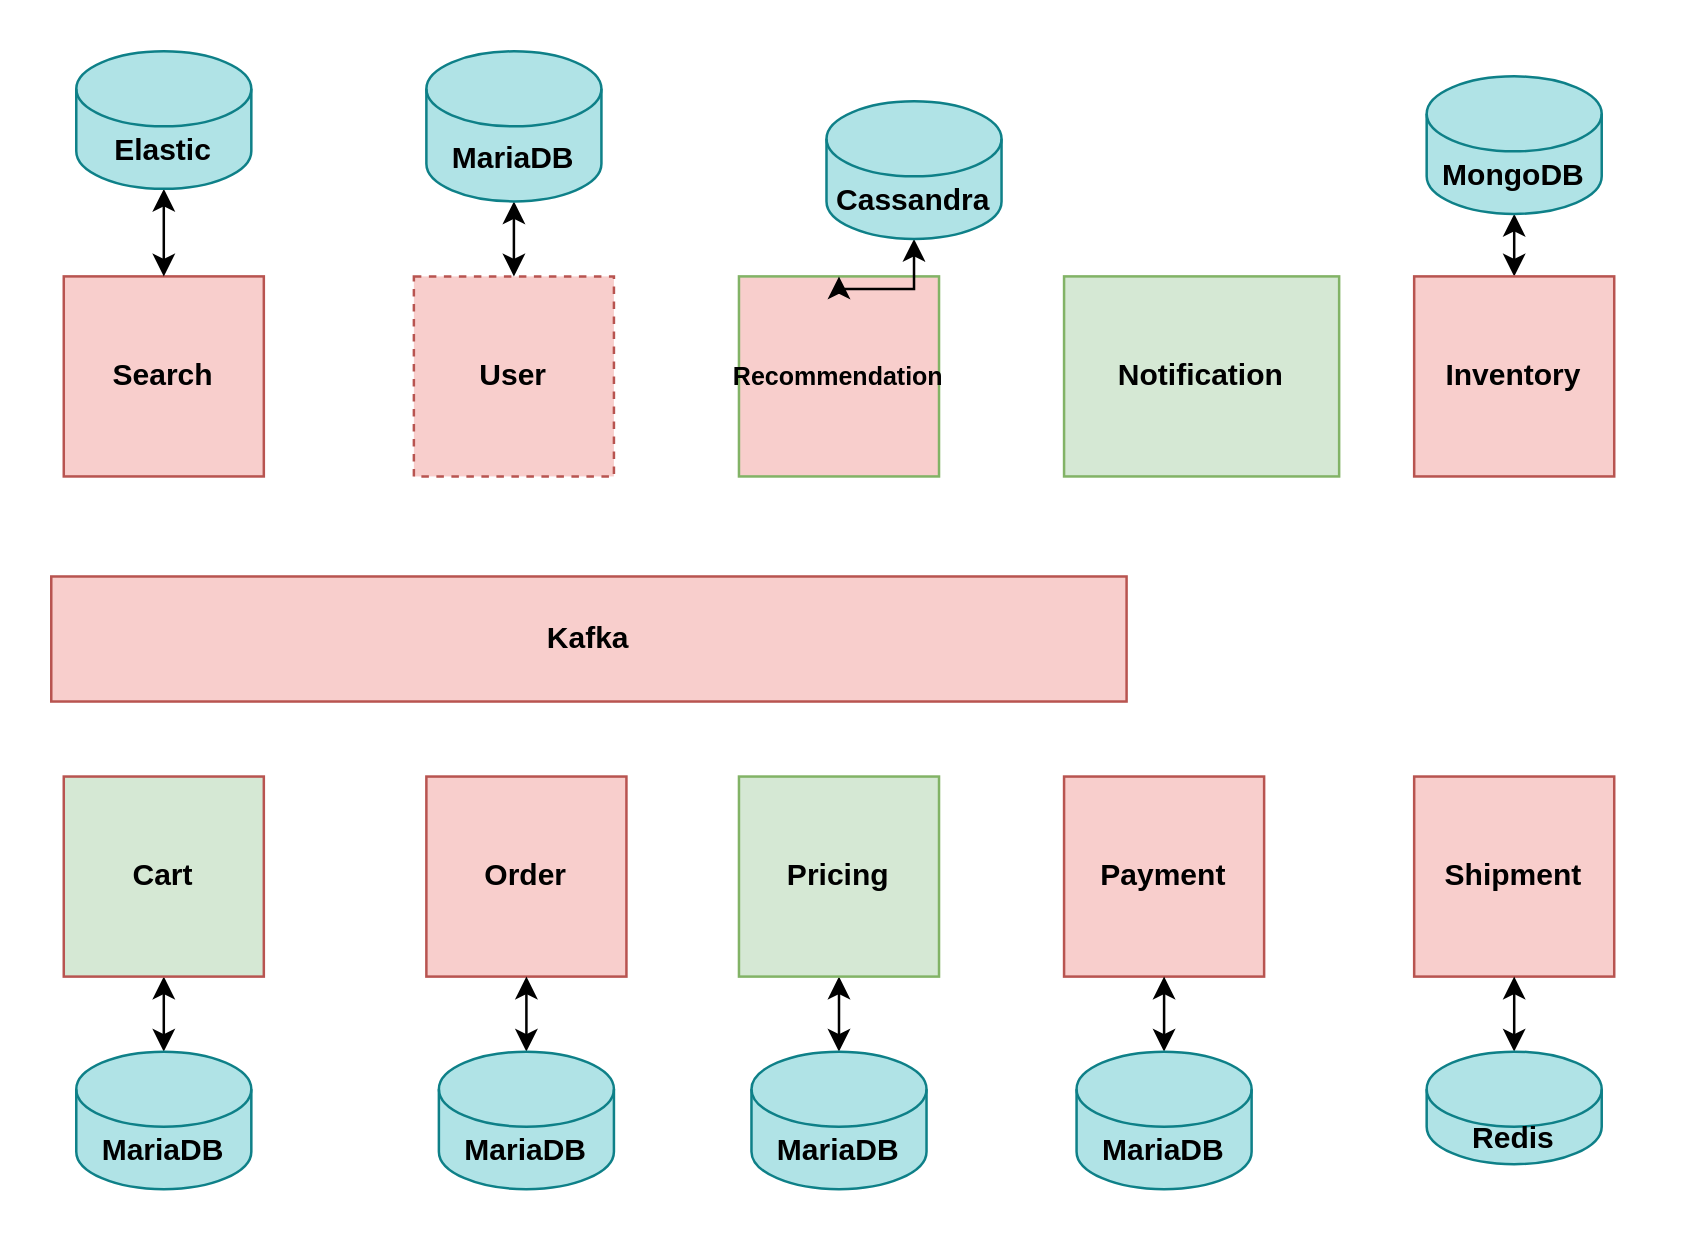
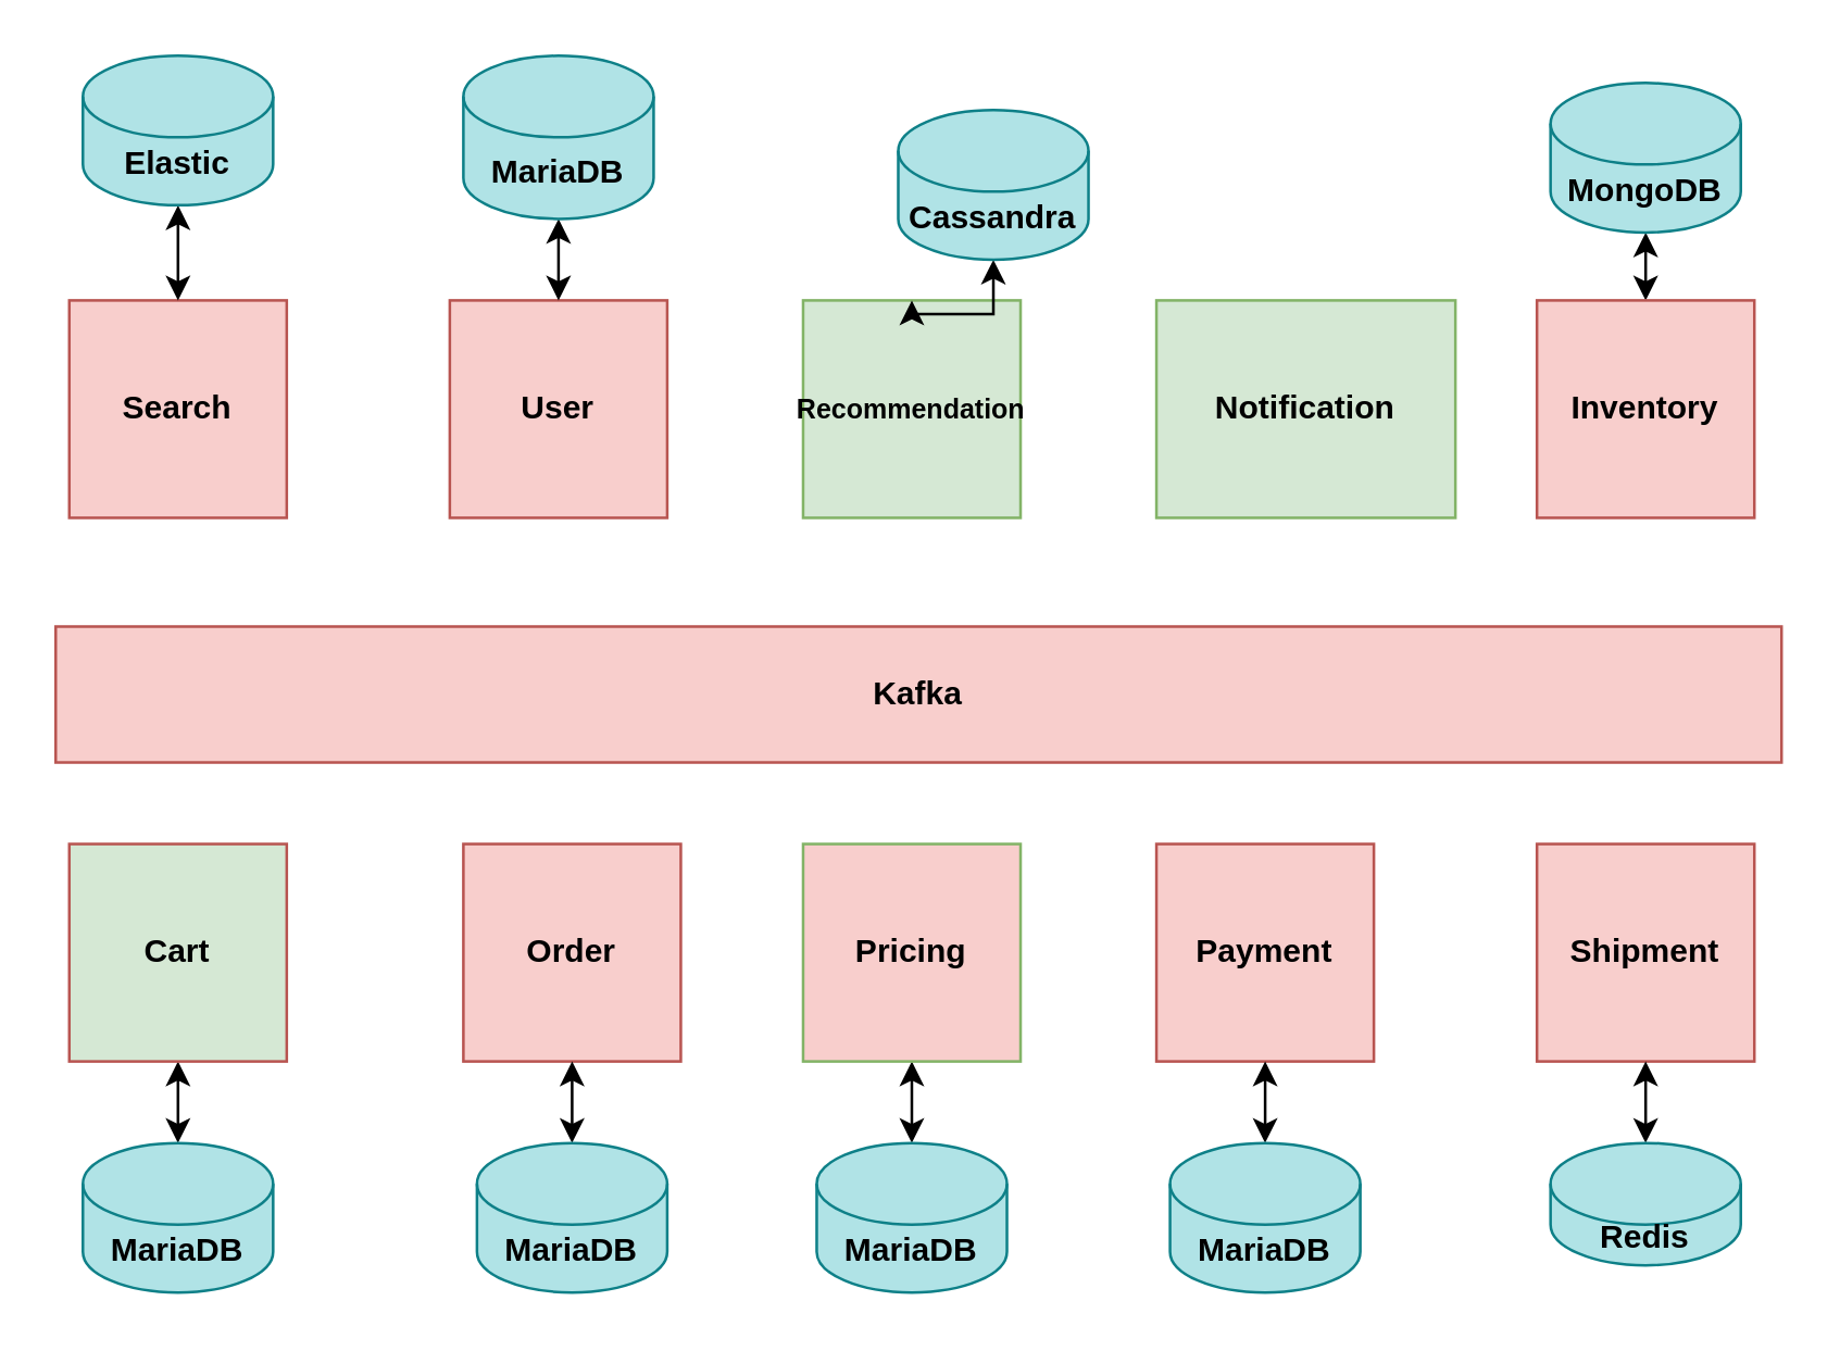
- <mxCell id="11" value="User" style="whiteSpace=wrap;html=1;aspect=fixed;fillColor=#f8cecc;strokeColor=#b85450;fontStyle=1;dashed=1;" parent="1" vertex="1"><mxGeometry x="165" y="110" width="80" height="80" as="geometry" /></mxCell>
+ <mxCell id="11" value="User" style="whiteSpace=wrap;html=1;aspect=fixed;fillColor=#f8cecc;strokeColor=#b85450;fontStyle=1" parent="1" vertex="1"><mxGeometry x="165" y="110" width="80" height="80" as="geometry" /></mxCell>
- <mxCell id="24" value="&lt;font style=&quot;font-size: 10px;&quot;&gt;Recommendation&lt;/font&gt;" style="whiteSpace=wrap;html=1;aspect=fixed;fillColor=#f8cecc;strokeColor=#82b366;fontStyle=1;" parent="1" vertex="1"><mxGeometry x="295" y="110" width="80" height="80" as="geometry" /></mxCell>
+ <mxCell id="24" value="&lt;font style=&quot;font-size: 10px;&quot;&gt;Recommendation&lt;/font&gt;" style="whiteSpace=wrap;html=1;aspect=fixed;fillColor=#d5e8d4;strokeColor=#82b366;fontStyle=1" parent="1" vertex="1"><mxGeometry x="295" y="110" width="80" height="80" as="geometry" /></mxCell>
- <mxCell id="13" value="Kafka" style="rounded=0;whiteSpace=wrap;html=1;fillColor=#f8cecc;strokeColor=#b85450;fontStyle=1" parent="1" vertex="1"><mxGeometry x="20" y="230" width="430" height="50" as="geometry" /></mxCell>
+ <mxCell id="13" value="Kafka" style="rounded=0;whiteSpace=wrap;html=1;fillColor=#f8cecc;strokeColor=#b85450;fontStyle=1" parent="1" vertex="1"><mxGeometry x="20" y="230" width="635" height="50" as="geometry" /></mxCell>
- <mxCell id="25" value="Pricing" style="whiteSpace=wrap;html=1;aspect=fixed;fillColor=#d5e8d4;strokeColor=#82b366;fontStyle=1" parent="1" vertex="1"><mxGeometry x="295" y="310" width="80" height="80" as="geometry" /></mxCell>
+ <mxCell id="25" value="Pricing" style="whiteSpace=wrap;html=1;aspect=fixed;fillColor=#f8cecc;strokeColor=#82b366;fontStyle=1;" parent="1" vertex="1"><mxGeometry x="295" y="310" width="80" height="80" as="geometry" /></mxCell>
